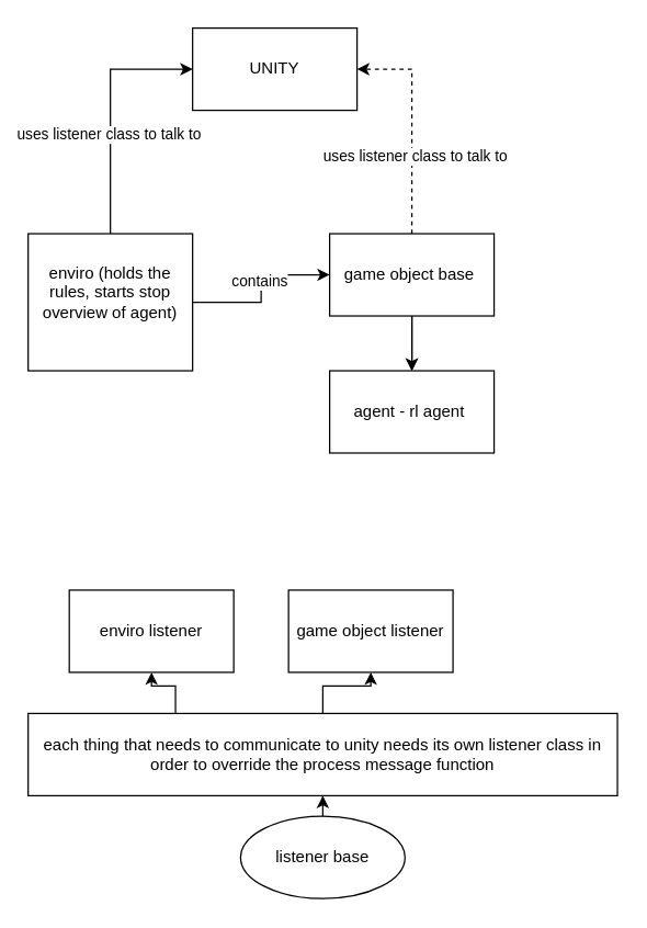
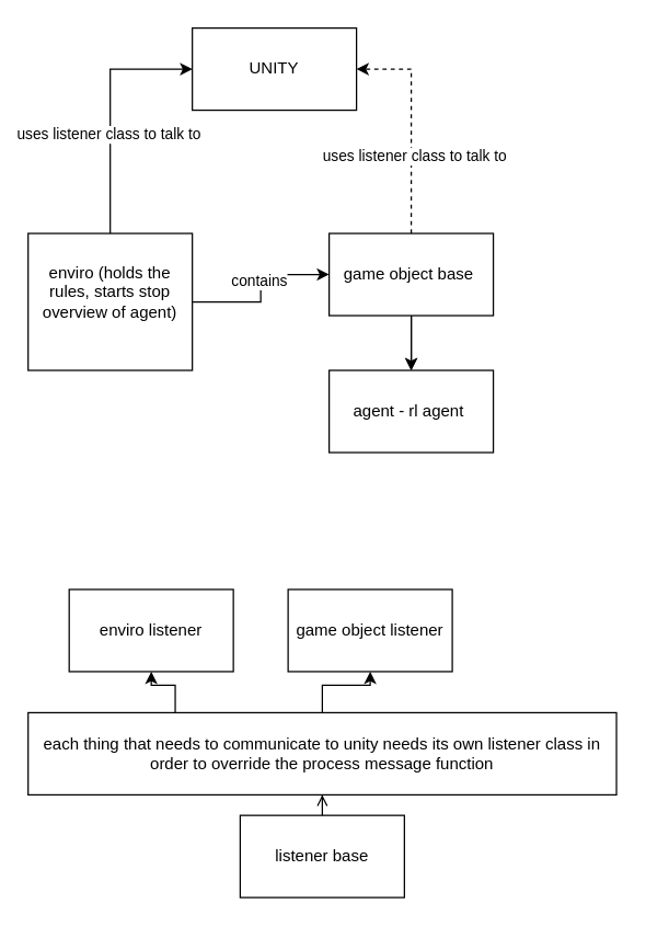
- <mxCell id="14" value="" style="edgeStyle=orthogonalEdgeStyle;rounded=0;orthogonalLoop=1;jettySize=auto;html=1;" edge="1" parent="1" source="15" target="18"><mxGeometry relative="1" as="geometry" /></mxCell>
+ <mxCell id="14" value="" style="edgeStyle=orthogonalEdgeStyle;rounded=0;orthogonalLoop=1;jettySize=auto;html=1;endArrow=open;" edge="1" parent="1" source="15" target="18"><mxGeometry relative="1" as="geometry" /></mxCell>
- <mxCell id="15" value="listener base" style="ellipse;whiteSpace=wrap;html=1;" vertex="1" parent="1"><mxGeometry x="175" y="595" width="120" height="60" as="geometry" /></mxCell>
+ <mxCell id="15" value="listener base" style="rounded=0;whiteSpace=wrap;html=1;" vertex="1" parent="1"><mxGeometry x="175" y="595" width="120" height="60" as="geometry" /></mxCell>
